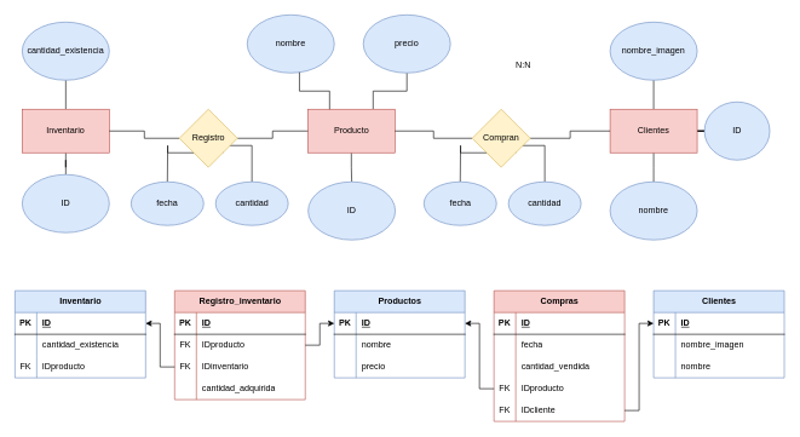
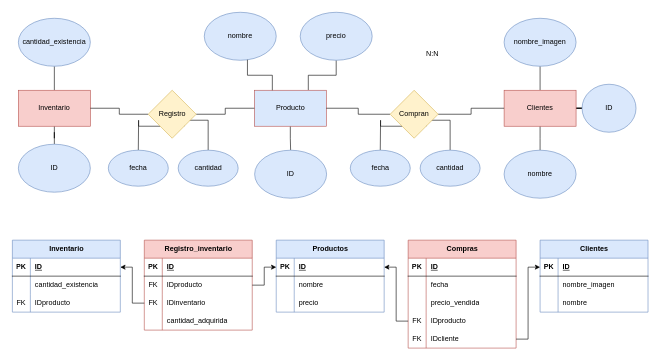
- <mxCell id="12" value="Producto" style="rounded=0;whiteSpace=wrap;html=1;fillColor=#f8cecc;strokeColor=#b85450;" vertex="1" parent="1"><mxGeometry x="423.5" y="150" width="120" height="60" as="geometry" /></mxCell>
+ <mxCell id="12" value="Producto" style="rounded=0;whiteSpace=wrap;html=1;fillColor=#dae8fc;strokeColor=#b85450;" vertex="1" parent="1"><mxGeometry x="423.5" y="150" width="120" height="60" as="geometry" /></mxCell>
- <mxCell id="68" value="cantidad_vendida" style="shape=partialRectangle;connectable=0;fillColor=none;top=0;left=0;bottom=0;right=0;align=left;spacingLeft=6;overflow=hidden;whiteSpace=wrap;html=1;" vertex="1" parent="66"><mxGeometry x="30" width="150" height="30" as="geometry"><mxRectangle width="150" height="30" as="alternateBounds" /></mxGeometry></mxCell>
+ <mxCell id="68" value="precio_vendida" style="shape=partialRectangle;connectable=0;fillColor=none;top=0;left=0;bottom=0;right=0;align=left;spacingLeft=6;overflow=hidden;whiteSpace=wrap;html=1;" vertex="1" parent="66"><mxGeometry x="30" width="150" height="30" as="geometry"><mxRectangle width="150" height="30" as="alternateBounds" /></mxGeometry></mxCell>
